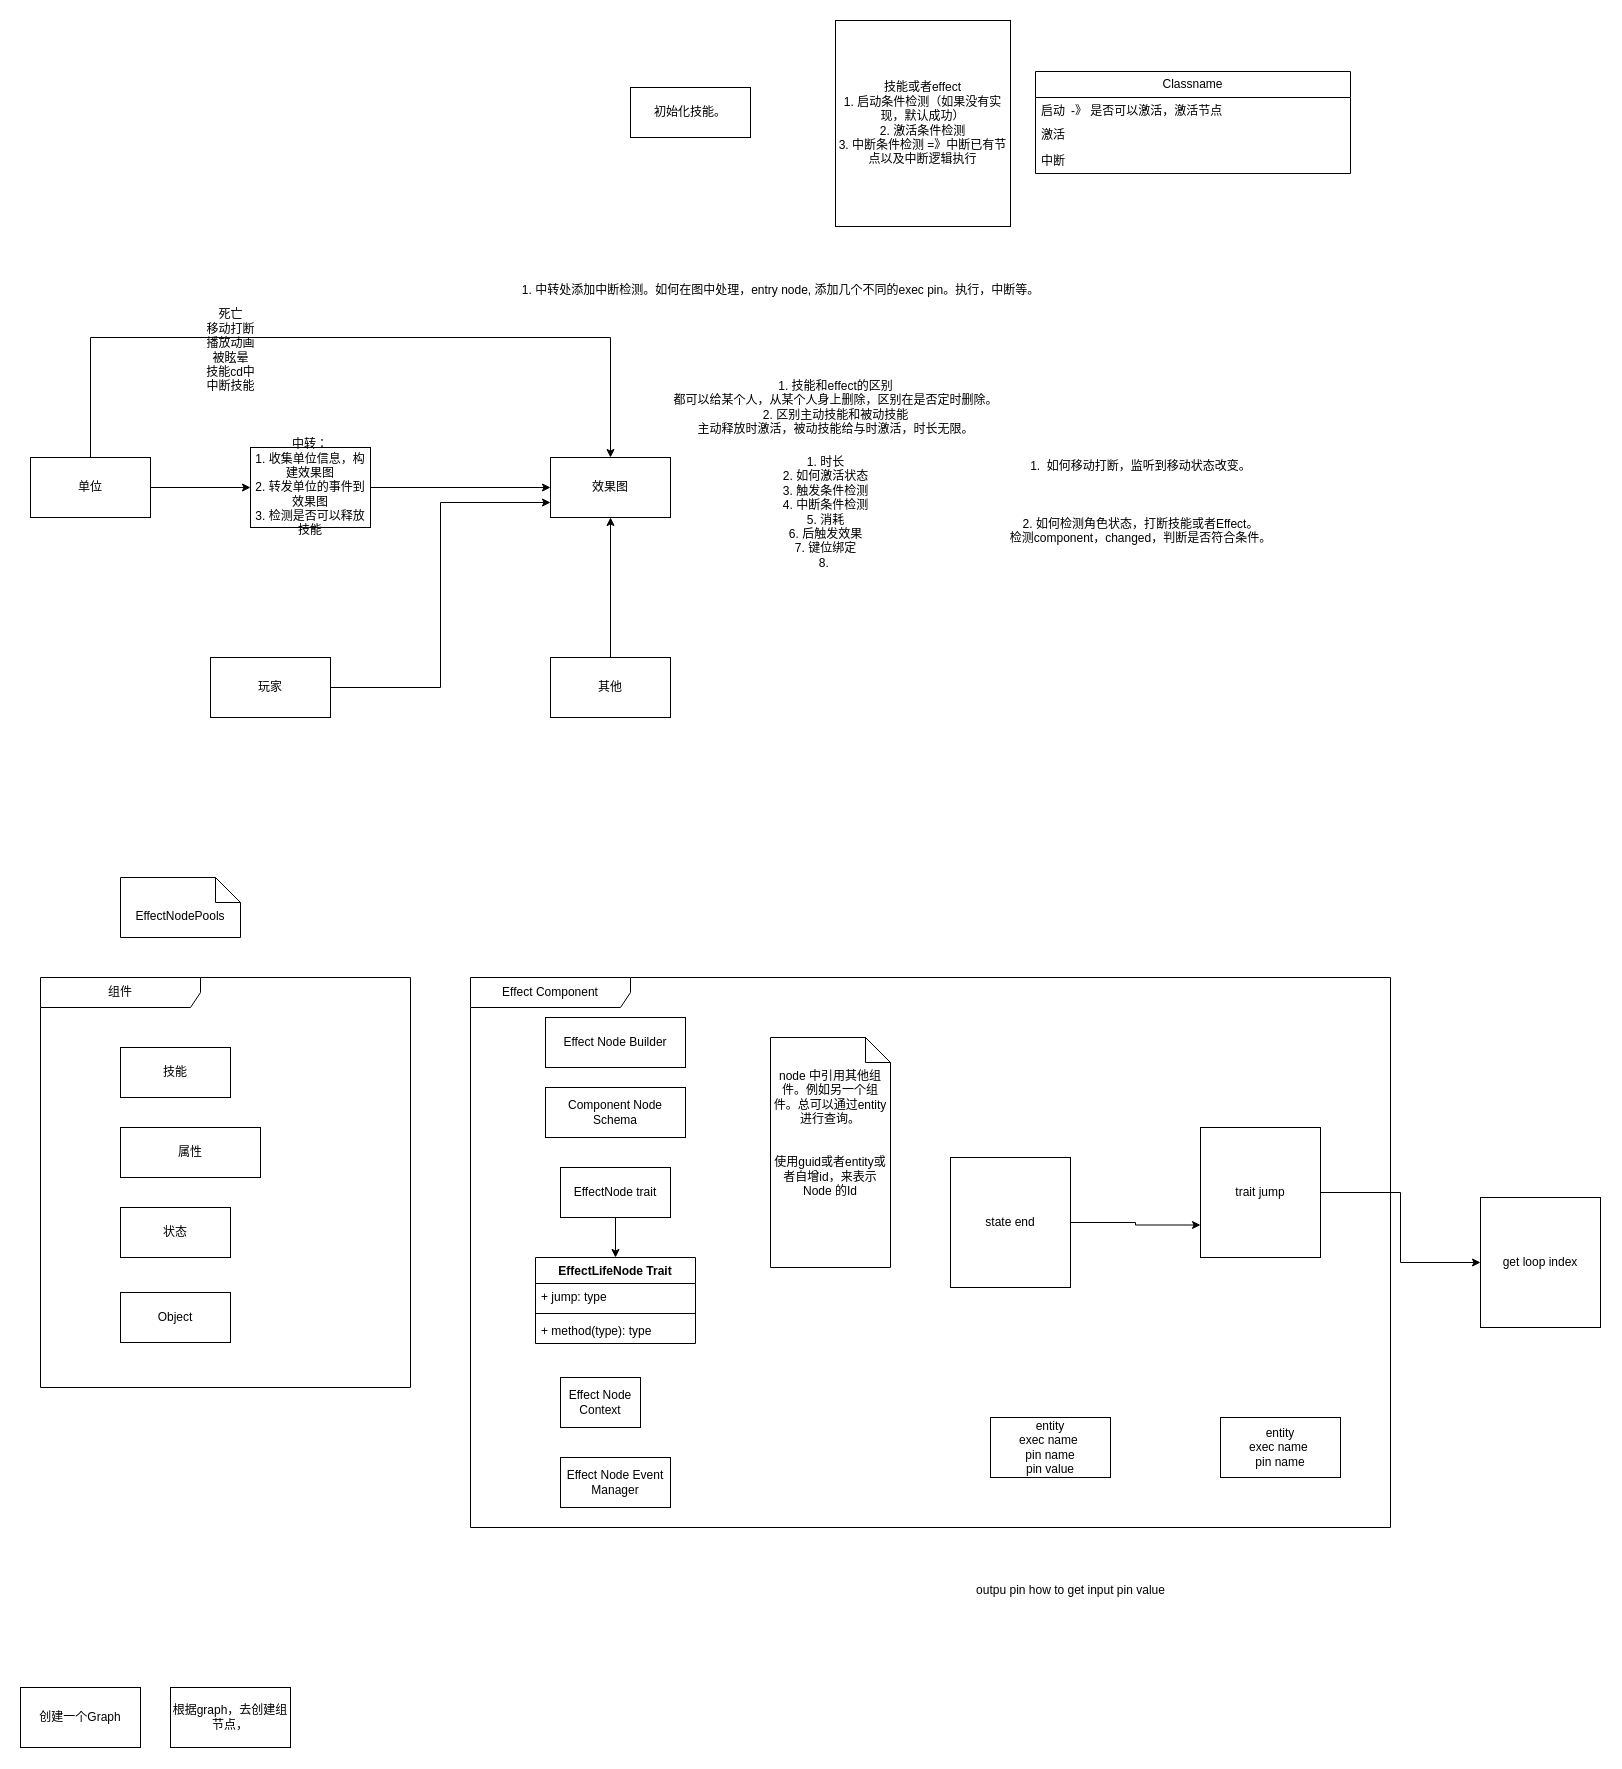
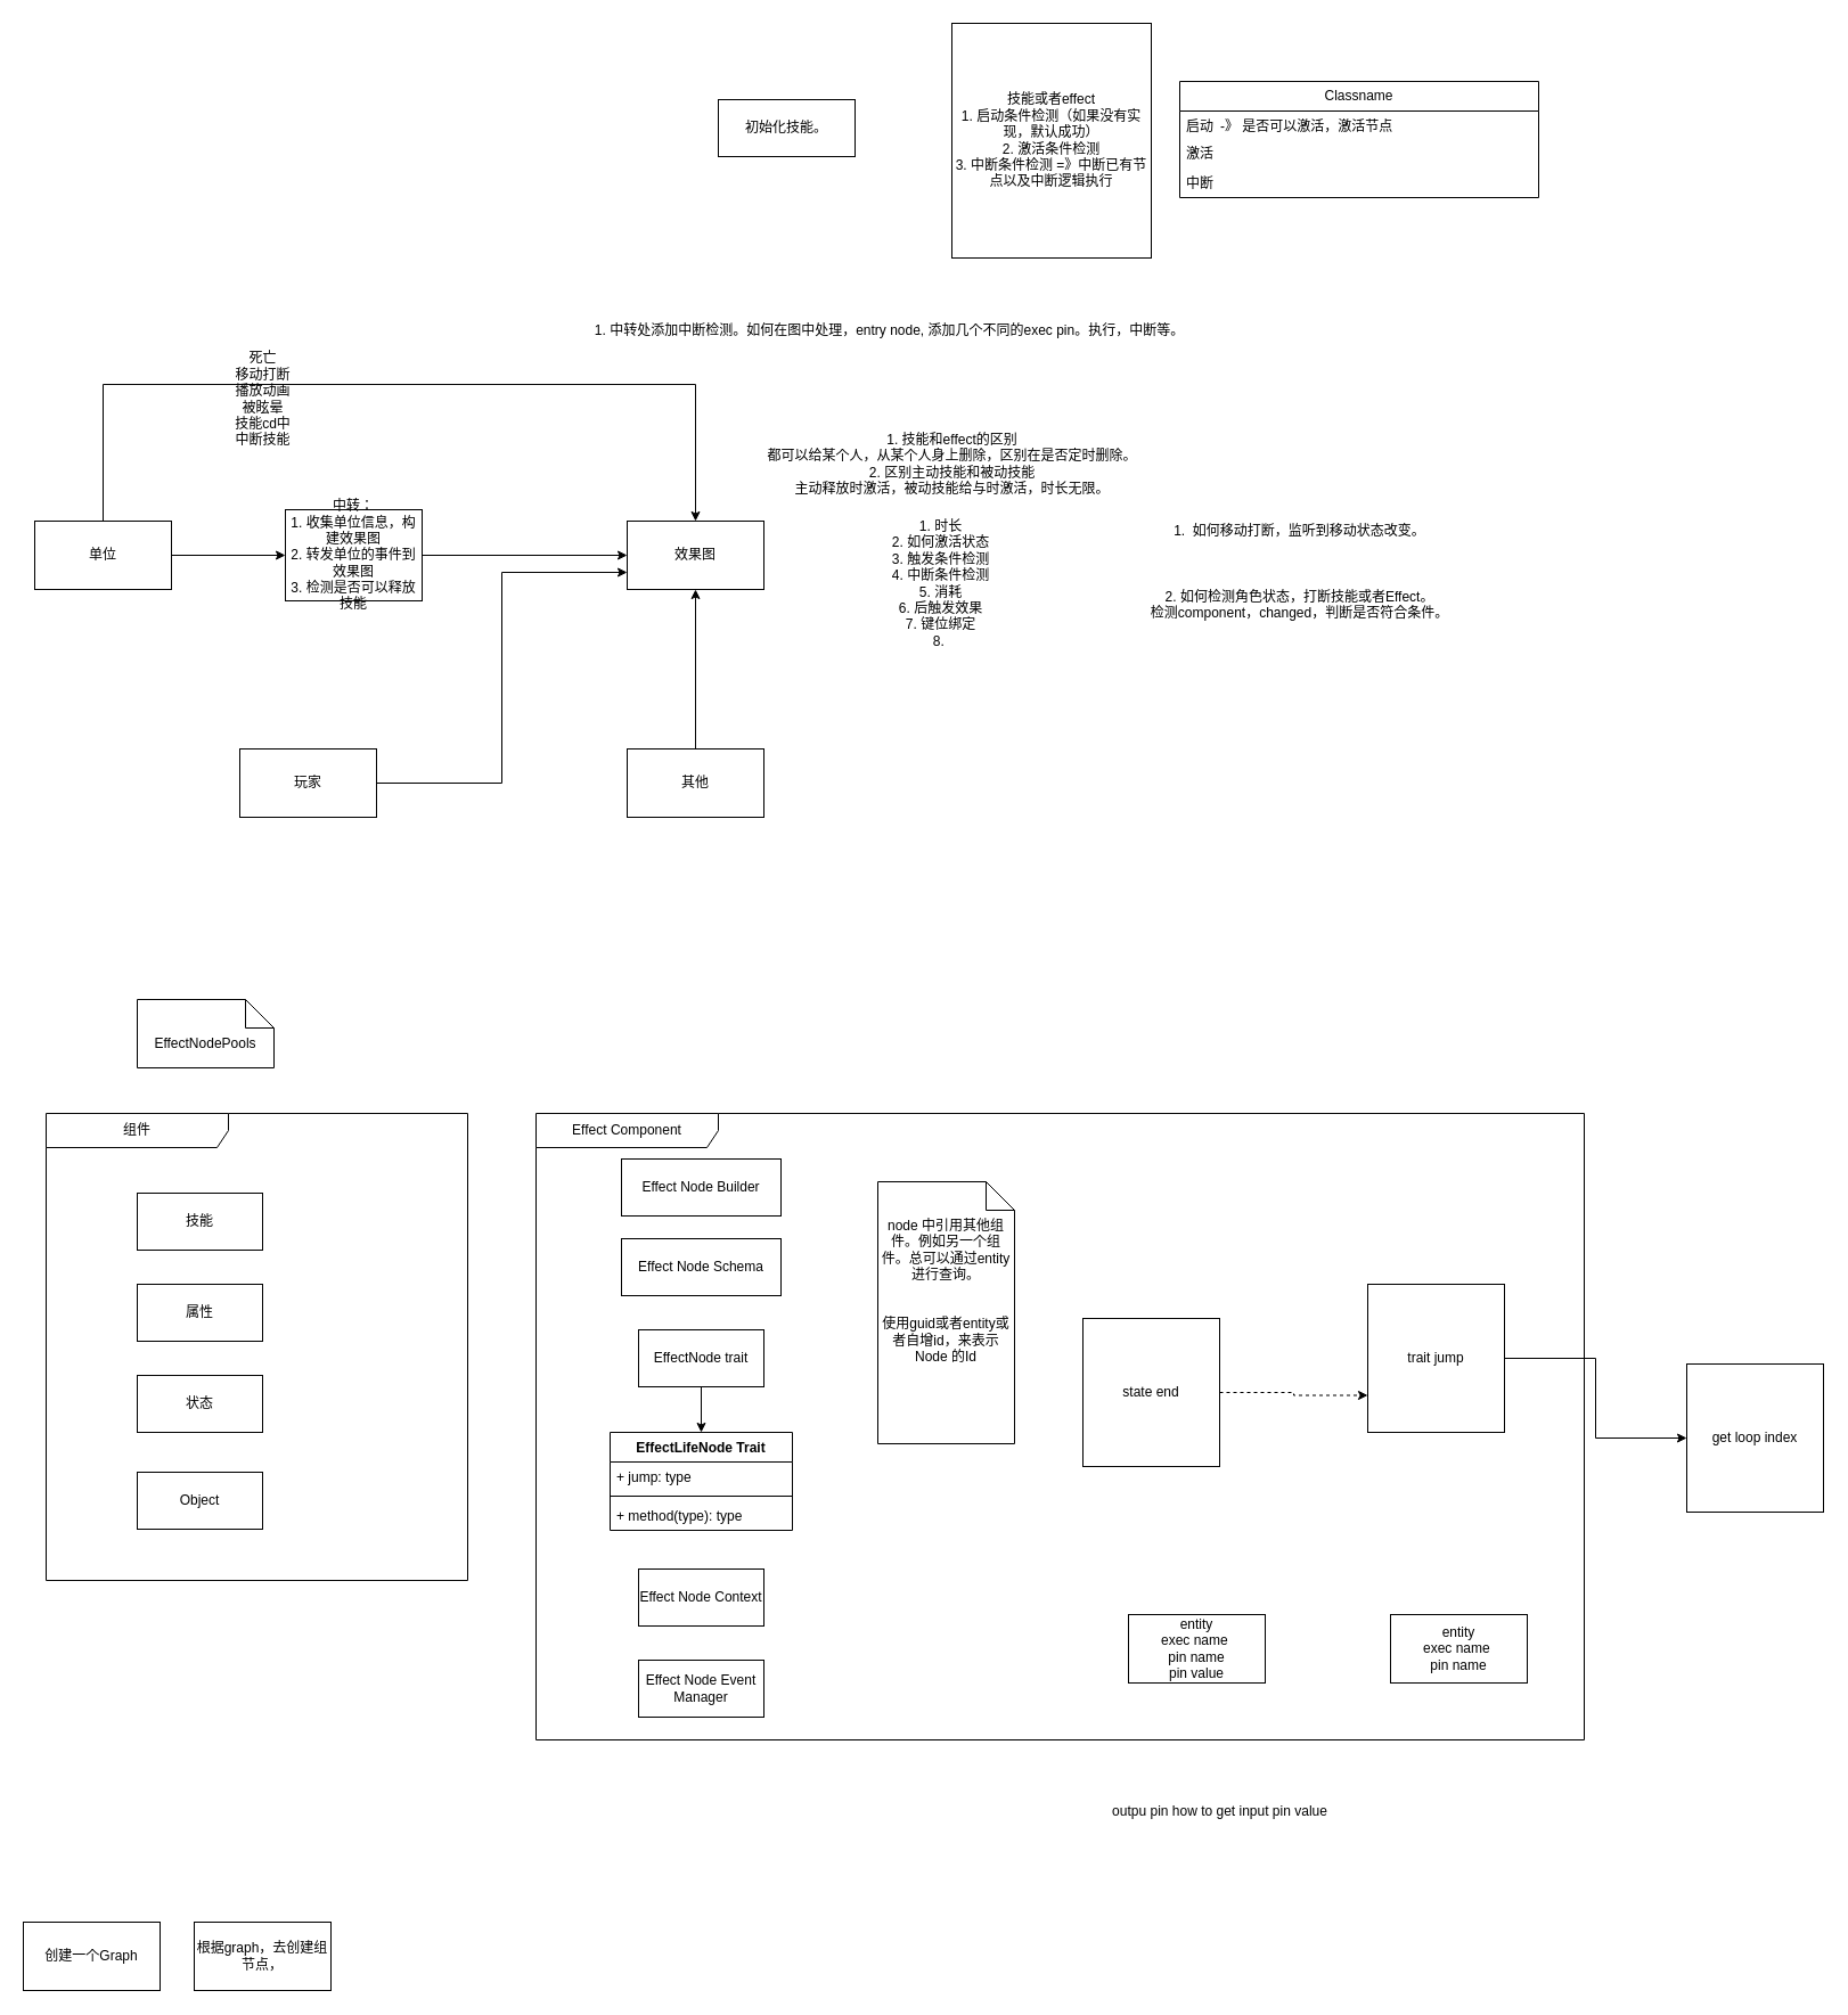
- <mxCell id="17" value="Component Node Schema" style="html=1;whiteSpace=wrap;" parent="8" vertex="1"><mxGeometry x="75" y="110" width="140" height="50" as="geometry" /></mxCell>
+ <mxCell id="17" value="Effect Node Schema" style="html=1;whiteSpace=wrap;" parent="8" vertex="1"><mxGeometry x="75" y="110" width="140" height="50" as="geometry" /></mxCell>
- <mxCell id="3" value="属性" style="html=1;whiteSpace=wrap;" parent="2" vertex="1"><mxGeometry x="80" y="150" width="140" height="50" as="geometry" /></mxCell>
+ <mxCell id="3" value="属性" style="html=1;whiteSpace=wrap;" parent="2" vertex="1"><mxGeometry x="80" y="150" width="110" height="50" as="geometry" /></mxCell>
- <mxCell id="20" style="edgeStyle=orthogonalEdgeStyle;rounded=0;orthogonalLoop=1;jettySize=auto;html=1;entryX=0;entryY=0.75;entryDx=0;entryDy=0;" parent="8" source="21" target="22" edge="1"><mxGeometry relative="1" as="geometry" /></mxCell>
+ <mxCell id="20" style="edgeStyle=orthogonalEdgeStyle;rounded=0;orthogonalLoop=1;jettySize=auto;html=1;entryX=0;entryY=0.75;entryDx=0;entryDy=0;dashed=1;" parent="8" source="21" target="22" edge="1"><mxGeometry relative="1" as="geometry" /></mxCell>
- <mxCell id="18" value="Effect Node Context" style="html=1;whiteSpace=wrap;" parent="8" vertex="1"><mxGeometry x="90" y="400" width="80" height="50" as="geometry" /></mxCell>
+ <mxCell id="18" value="Effect Node Context" style="html=1;whiteSpace=wrap;" parent="8" vertex="1"><mxGeometry x="90" y="400" width="110" height="50" as="geometry" /></mxCell>
